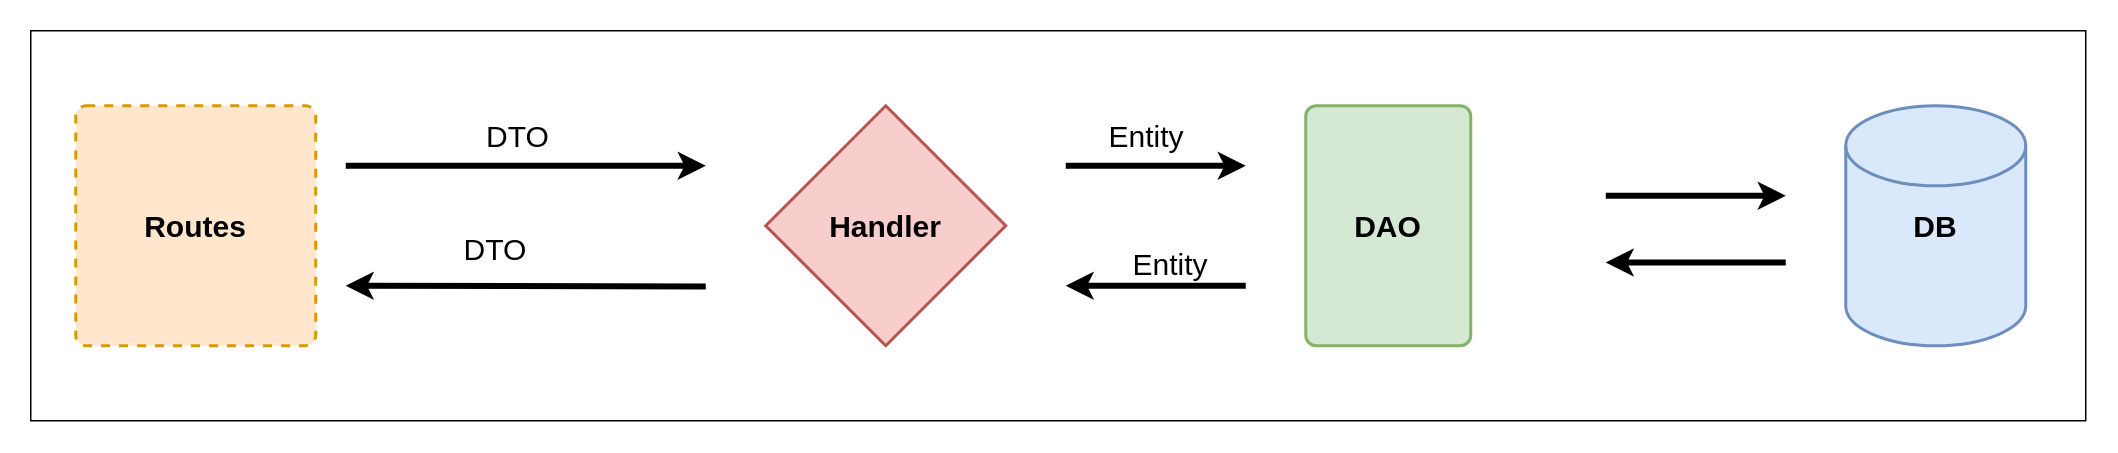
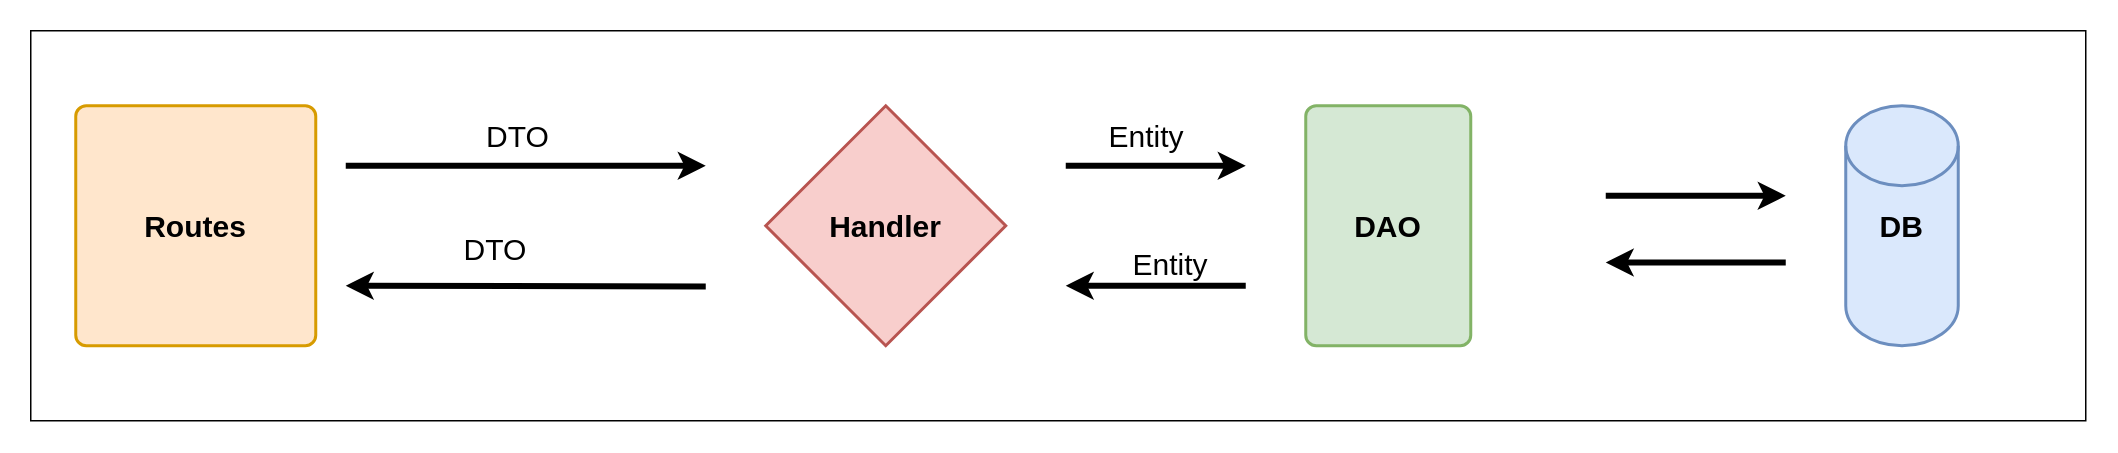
- <mxCell id="3" value="&lt;font size=&quot;1&quot; style=&quot;&quot;&gt;&lt;b style=&quot;font-size: 20px;&quot;&gt;Routes&lt;/b&gt;&lt;/font&gt;" style="rounded=1;whiteSpace=wrap;html=1;absoluteArcSize=1;arcSize=14;strokeWidth=2;fillColor=#ffe6cc;strokeColor=#d79b00;dashed=1;" vertex="1" parent="1"><mxGeometry x="50" y="70" width="160" height="160" as="geometry" /></mxCell>
+ <mxCell id="3" value="&lt;font size=&quot;1&quot; style=&quot;&quot;&gt;&lt;b style=&quot;font-size: 20px;&quot;&gt;Routes&lt;/b&gt;&lt;/font&gt;" style="rounded=1;whiteSpace=wrap;html=1;absoluteArcSize=1;arcSize=14;strokeWidth=2;fillColor=#ffe6cc;strokeColor=#d79b00;" vertex="1" parent="1"><mxGeometry x="50" y="70" width="160" height="160" as="geometry" /></mxCell>
- <mxCell id="6" value="&lt;font size=&quot;1&quot; style=&quot;&quot;&gt;&lt;b style=&quot;font-size: 20px;&quot;&gt;DB&lt;/b&gt;&lt;/font&gt;" style="strokeWidth=2;html=1;shape=mxgraph.flowchart.database;whiteSpace=wrap;fillColor=#dae8fc;strokeColor=#6c8ebf;" vertex="1" parent="1"><mxGeometry x="1230" y="70" width="120" height="160" as="geometry" /></mxCell>
+ <mxCell id="6" value="&lt;font size=&quot;1&quot; style=&quot;&quot;&gt;&lt;b style=&quot;font-size: 20px;&quot;&gt;DB&lt;/b&gt;&lt;/font&gt;" style="strokeWidth=2;html=1;shape=mxgraph.flowchart.database;whiteSpace=wrap;fillColor=#dae8fc;strokeColor=#6c8ebf;" vertex="1" parent="1"><mxGeometry x="1230" y="70" width="75" height="160" as="geometry" /></mxCell>
